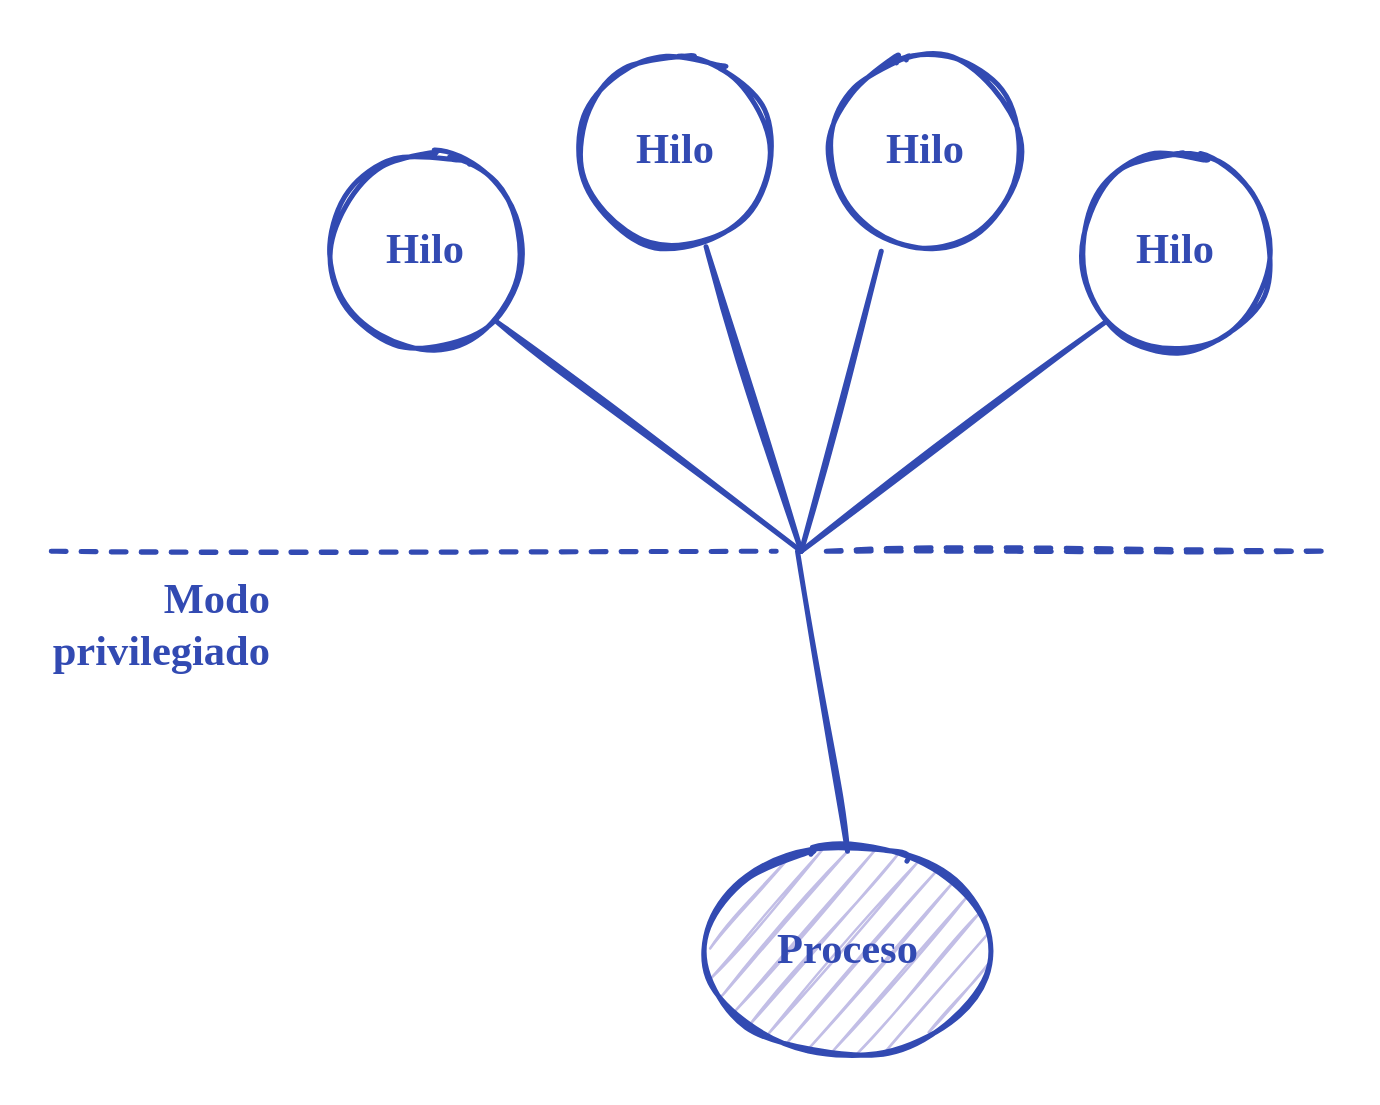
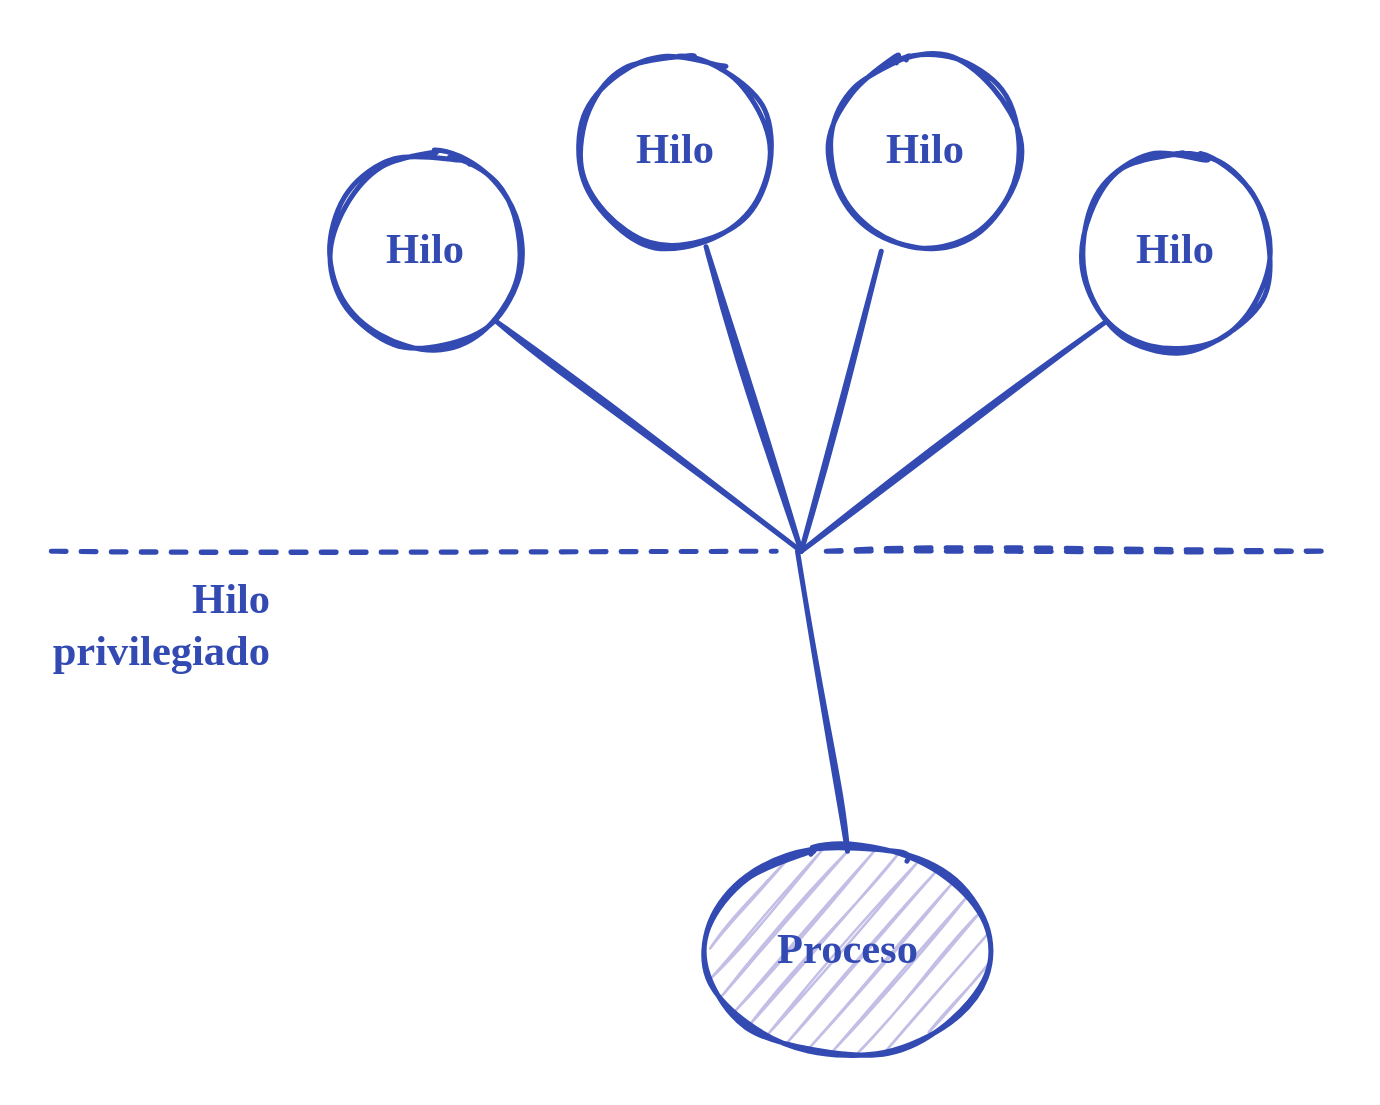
- <mxCell id="2" value="Modo privilegiado" style="text;html=1;strokeColor=none;fillColor=none;align=right;verticalAlign=middle;whiteSpace=wrap;rounded=0;shadow=0;sketch=1;fontFamily=Ink Free;fontSize=17;fontStyle=1;fontColor=#324ab2;" parent="1" vertex="1"><mxGeometry x="21" y="230" width="89" height="40" as="geometry" /></mxCell>
+ <mxCell id="2" value="Hilo privilegiado" style="text;html=1;strokeColor=none;fillColor=none;align=right;verticalAlign=middle;whiteSpace=wrap;rounded=0;shadow=0;sketch=1;fontFamily=Ink Free;fontSize=17;fontStyle=1;fontColor=#324ab2;" parent="1" vertex="1"><mxGeometry x="21" y="230" width="89" height="40" as="geometry" /></mxCell>
